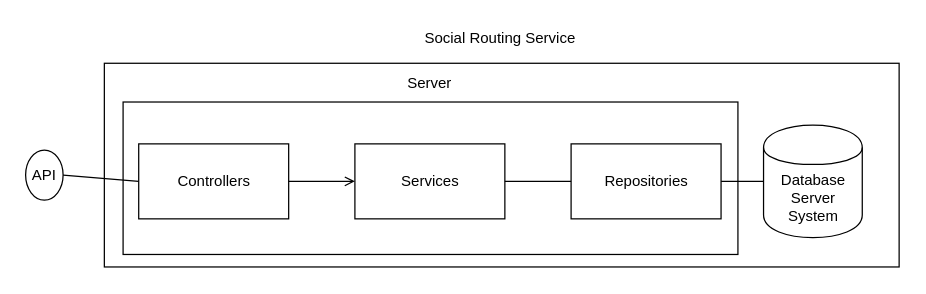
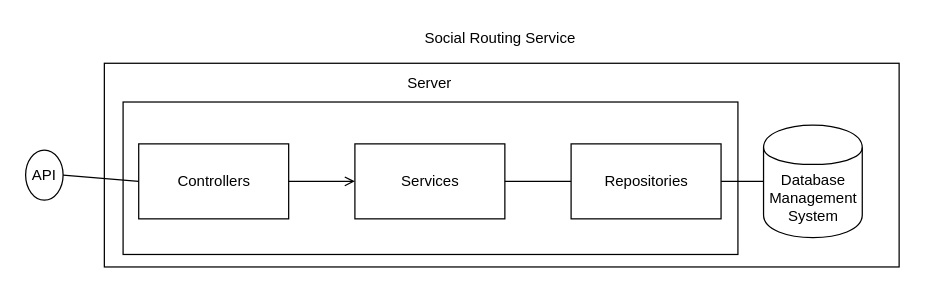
- <mxCell id="7" value="Database Server System" style="shape=cylinder;whiteSpace=wrap;html=1;boundedLbl=1;backgroundOutline=1;" vertex="1" parent="1"><mxGeometry x="610.5" y="99.5" width="79" height="90" as="geometry" /></mxCell>
+ <mxCell id="7" value="Database Management System" style="shape=cylinder;whiteSpace=wrap;html=1;boundedLbl=1;backgroundOutline=1;" vertex="1" parent="1"><mxGeometry x="610.5" y="99.5" width="79" height="90" as="geometry" /></mxCell>
